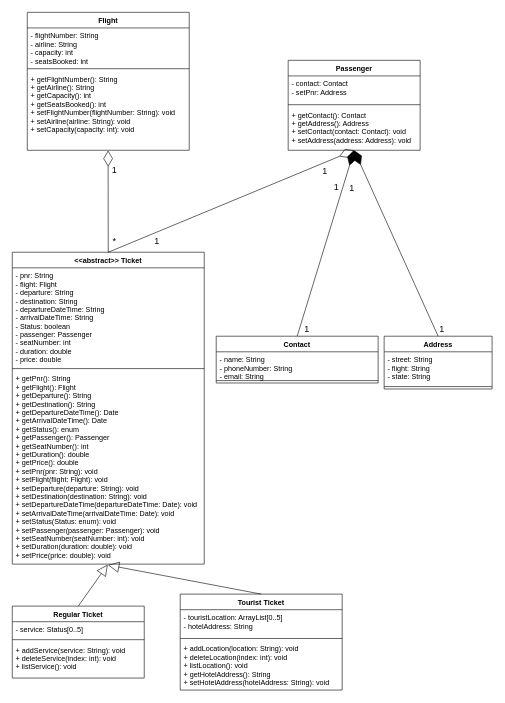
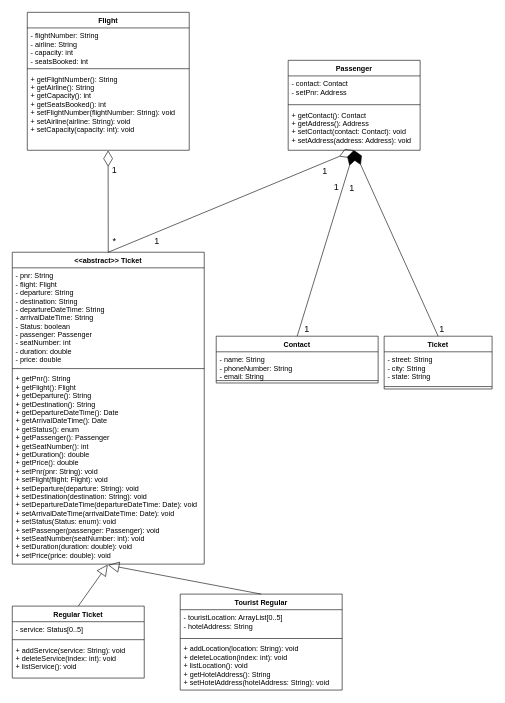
- <mxCell id="17" value="Address" style="swimlane;fontStyle=1;align=center;verticalAlign=top;childLayout=stackLayout;horizontal=1;startSize=26;horizontalStack=0;resizeParent=1;resizeParentMax=0;resizeLast=0;collapsible=1;marginBottom=0;" parent="1" vertex="1"><mxGeometry x="640" y="560" width="180" height="88" as="geometry" /></mxCell>
+ <mxCell id="17" value="Ticket" style="swimlane;fontStyle=1;align=center;verticalAlign=top;childLayout=stackLayout;horizontal=1;startSize=26;horizontalStack=0;resizeParent=1;resizeParentMax=0;resizeLast=0;collapsible=1;marginBottom=0;" parent="1" vertex="1"><mxGeometry x="640" y="560" width="180" height="88" as="geometry" /></mxCell>
- <mxCell id="18" value="- street: String&#10;- flight: String&#10;- state: String" style="text;strokeColor=none;fillColor=none;align=left;verticalAlign=top;spacingLeft=4;spacingRight=4;overflow=hidden;rotatable=0;points=[[0,0.5],[1,0.5]];portConstraint=eastwest;" parent="17" vertex="1"><mxGeometry y="26" width="180" height="54" as="geometry" /></mxCell>
+ <mxCell id="18" value="- street: String&#10;- city: String&#10;- state: String" style="text;strokeColor=none;fillColor=none;align=left;verticalAlign=top;spacingLeft=4;spacingRight=4;overflow=hidden;rotatable=0;points=[[0,0.5],[1,0.5]];portConstraint=eastwest;" parent="17" vertex="1"><mxGeometry y="26" width="180" height="54" as="geometry" /></mxCell>
- <mxCell id="24" value="Tourist Ticket" style="swimlane;fontStyle=1;align=center;verticalAlign=top;childLayout=stackLayout;horizontal=1;startSize=26;horizontalStack=0;resizeParent=1;resizeParentMax=0;resizeLast=0;collapsible=1;marginBottom=0;" parent="1" vertex="1"><mxGeometry x="300" y="990" width="270" height="160" as="geometry" /></mxCell>
+ <mxCell id="24" value="Tourist Regular" style="swimlane;fontStyle=1;align=center;verticalAlign=top;childLayout=stackLayout;horizontal=1;startSize=26;horizontalStack=0;resizeParent=1;resizeParentMax=0;resizeLast=0;collapsible=1;marginBottom=0;" parent="1" vertex="1"><mxGeometry x="300" y="990" width="270" height="160" as="geometry" /></mxCell>
